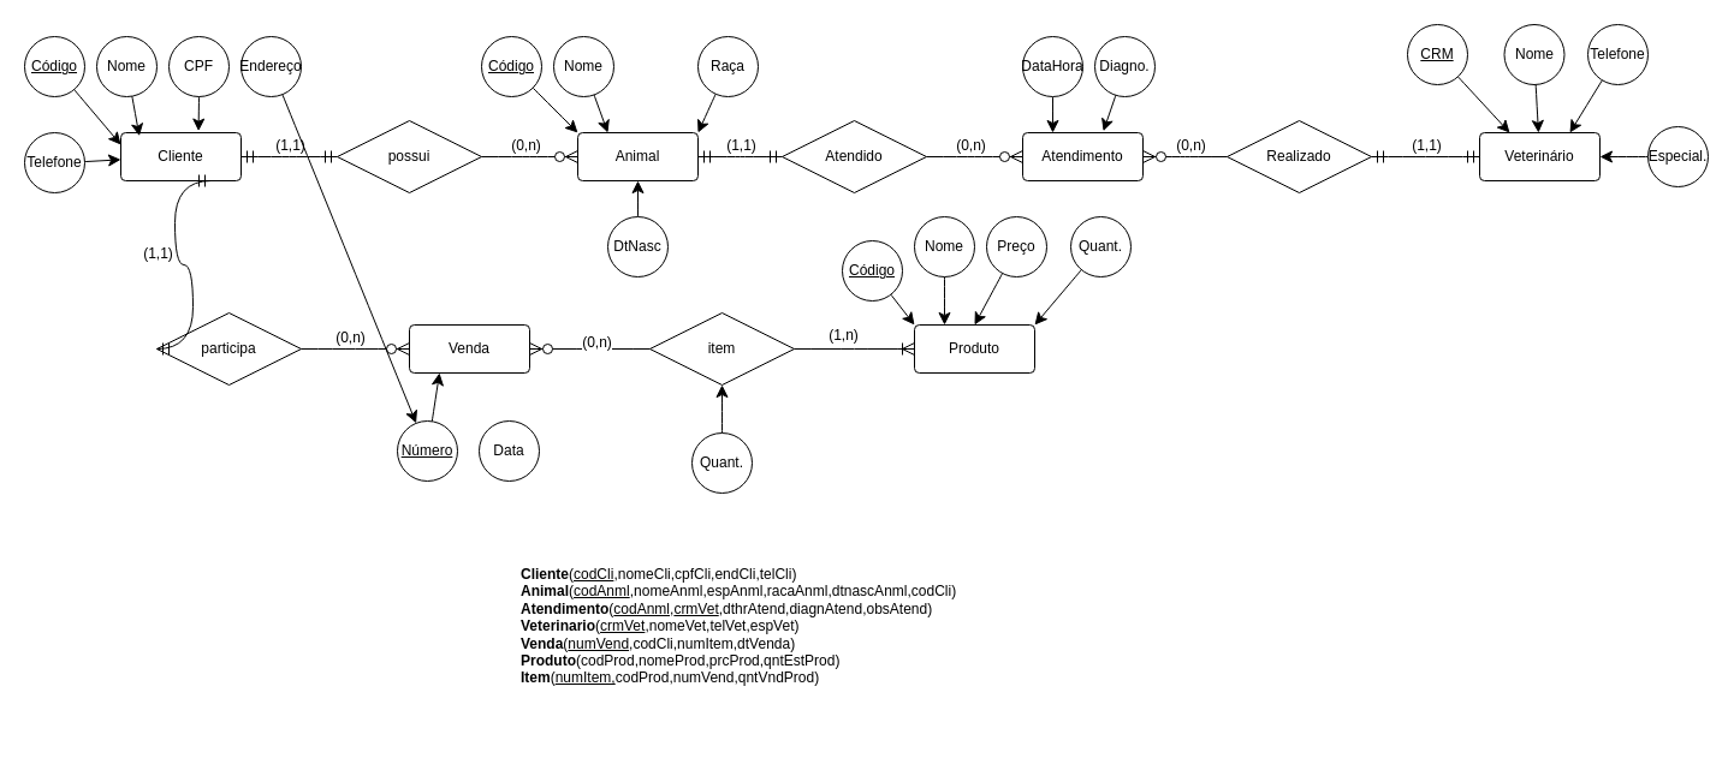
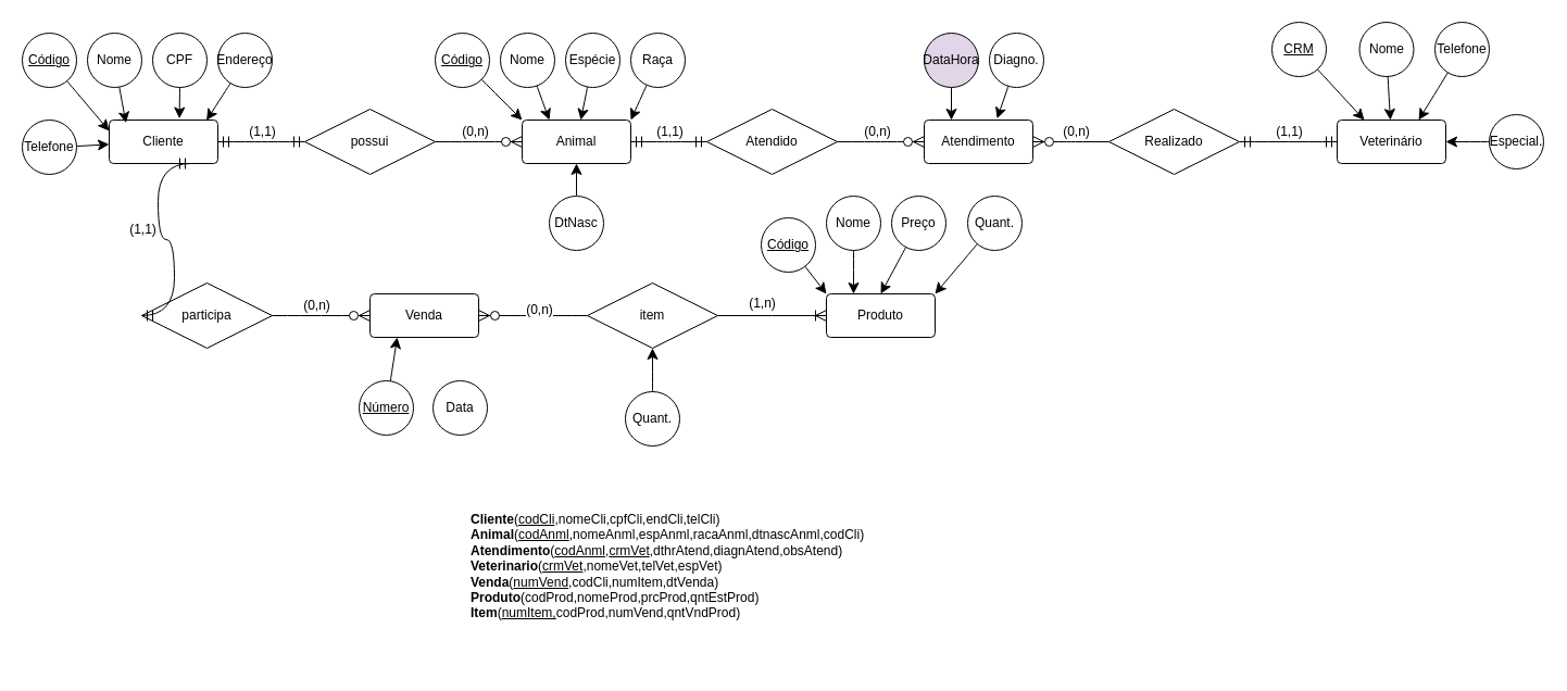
+ <mxCell id="48" value="Espécie" style="ellipse;whiteSpace=wrap;html=1;align=center;" vertex="1" parent="1"><mxGeometry x="520" width="50" height="50" as="geometry" y="30" /></mxCell>
- <mxCell id="62" value="DataHora" style="ellipse;whiteSpace=wrap;html=1;align=center;" vertex="1" parent="1"><mxGeometry x="850" width="50" height="50" as="geometry" y="30" /></mxCell>
+ <mxCell id="62" value="DataHora" style="ellipse;whiteSpace=wrap;html=1;align=center;fillColor=#e1d5e7;" vertex="1" parent="1"><mxGeometry x="850" width="50" height="50" as="geometry" y="30" /></mxCell>
+ <mxCell id="47" style="edgeStyle=none;curved=1;rounded=0;orthogonalLoop=1;jettySize=auto;html=1;fontSize=12;startSize=8;endSize=8;" edge="1" parent="1" source="48" target="3"><mxGeometry relative="1" as="geometry" /></mxCell>
- <mxCell id="42" style="edgeStyle=none;curved=1;rounded=0;orthogonalLoop=1;jettySize=auto;html=1;fontSize=12;startSize=8;endSize=8;" edge="1" parent="1" source="37" target="75"><mxGeometry relative="1" as="geometry" /></mxCell>
+ <mxCell id="42" style="edgeStyle=none;curved=1;rounded=0;orthogonalLoop=1;jettySize=auto;html=1;entryX=0.896;entryY=0.006;entryDx=0;entryDy=0;entryPerimeter=0;fontSize=12;startSize=8;endSize=8;" edge="1" parent="1" source="37" target="2"><mxGeometry relative="1" as="geometry" /></mxCell>
